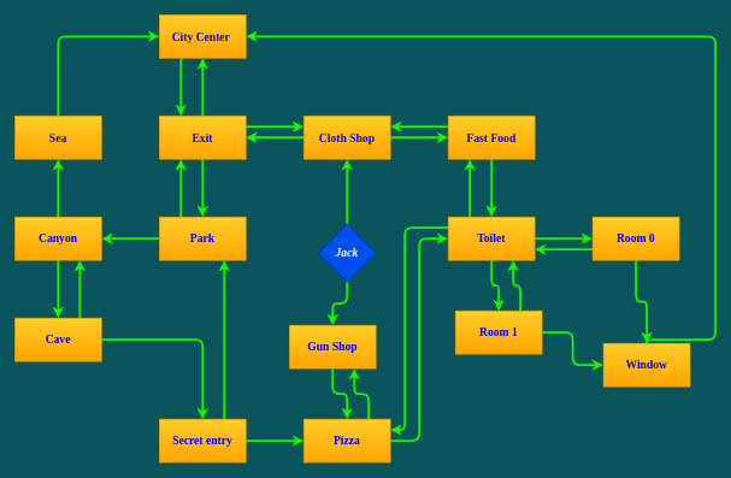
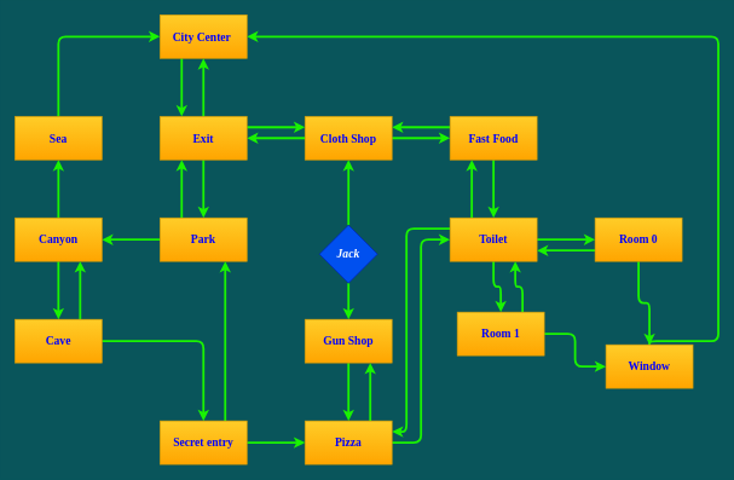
- <mxCell id="34" value="Gun Shop" style="whiteSpace=wrap;html=1;rounded=0;fontFamily=Lucida Console;fontSize=16;fontStyle=1;strokeColor=#d79b00;fillColor=#ffcd28;sketch=0;gradientColor=#ffa500;fontColor=#0000FF;" vertex="1" parent="1"><mxGeometry x="400" y="450" width="120" height="60" as="geometry" /></mxCell>
+ <mxCell id="34" value="Gun Shop" style="whiteSpace=wrap;html=1;rounded=0;fontFamily=Lucida Console;fontSize=16;fontStyle=1;strokeColor=#d79b00;fillColor=#ffcd28;sketch=0;gradientColor=#ffa500;fontColor=#0000FF;" vertex="1" parent="1"><mxGeometry x="420" y="440" width="120" height="60" as="geometry" /></mxCell>
